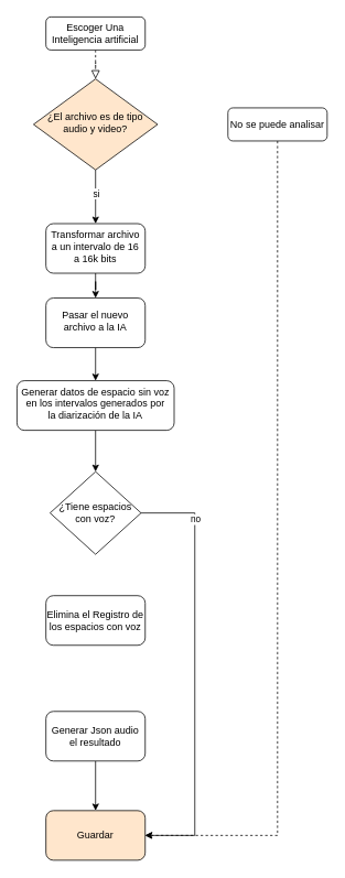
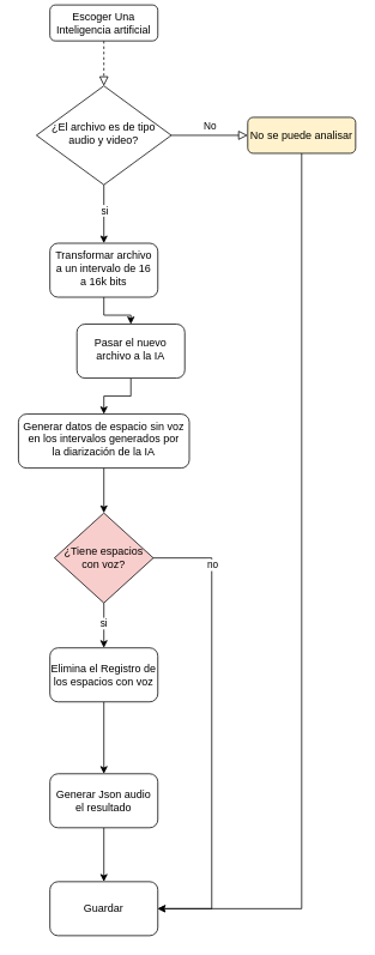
- <mxCell id="3" value="Escoger Una Inteligencia artificial" style="rounded=1;whiteSpace=wrap;html=1;fontSize=12;glass=0;strokeWidth=1;shadow=0;" parent="1" vertex="1"><mxGeometry x="55" y="20" width="120" height="40" as="geometry" /></mxCell>
+ <mxCell id="3" value="Escoger Una Inteligencia artificial" style="rounded=1;whiteSpace=wrap;html=1;fontSize=12;glass=0;strokeWidth=1;shadow=0;" parent="1" vertex="1"><mxGeometry x="55" y="5" width="120" height="40" as="geometry" /></mxCell>
- <mxCell id="7" value="¿El archivo es de tipo audio y video?" style="rhombus;whiteSpace=wrap;html=1;shadow=0;fontFamily=Helvetica;fontSize=12;align=center;strokeWidth=1;spacing=6;spacingTop=-4;fillColor=#ffe6cc;" parent="1" vertex="1"><mxGeometry x="40" y="95" width="150" height="110" as="geometry" /></mxCell>
+ <mxCell id="7" value="¿El archivo es de tipo audio y video?" style="rhombus;whiteSpace=wrap;html=1;shadow=0;fontFamily=Helvetica;fontSize=12;align=center;strokeWidth=1;spacing=6;spacingTop=-4;" parent="1" vertex="1"><mxGeometry x="40" y="95" width="150" height="110" as="geometry" /></mxCell>
+ <mxCell id="4" value="No" style="edgeStyle=orthogonalEdgeStyle;rounded=0;html=1;jettySize=auto;orthogonalLoop=1;fontSize=11;endArrow=block;endFill=0;endSize=8;strokeWidth=1;shadow=0;labelBackgroundColor=none;" parent="1" source="7" target="9" edge="1"><mxGeometry y="10" relative="1" as="geometry"><mxPoint as="offset" /></mxGeometry></mxCell>
- <mxCell id="9" value="No se puede analisar" style="rounded=1;whiteSpace=wrap;html=1;fontSize=12;glass=0;strokeWidth=1;shadow=0;" parent="1" vertex="1"><mxGeometry x="275" y="130" width="120" height="40" as="geometry" /></mxCell>
+ <mxCell id="9" value="No se puede analisar" style="rounded=1;whiteSpace=wrap;html=1;fontSize=12;glass=0;strokeWidth=1;shadow=0;fillColor=#fff2cc;" parent="1" vertex="1"><mxGeometry x="275" y="130" width="120" height="40" as="geometry" /></mxCell>
- <mxCell id="13" value="Pasar el nuevo archivo a la IA" style="whiteSpace=wrap;html=1;rounded=1;shadow=0;strokeWidth=1;spacing=6;spacingTop=-4;" vertex="1" parent="1"><mxGeometry x="55" y="360" width="120" height="60" as="geometry" /></mxCell>
+ <mxCell id="13" value="Pasar el nuevo archivo a la IA" style="whiteSpace=wrap;html=1;rounded=1;shadow=0;strokeWidth=1;spacing=6;spacingTop=-4;" vertex="1" parent="1"><mxGeometry x="85" y="360" width="120" height="60" as="geometry" /></mxCell>
- <mxCell id="20" value="¿Tiene espacios con voz?" style="rhombus;whiteSpace=wrap;html=1;" vertex="1" parent="1"><mxGeometry x="60" y="570" width="110" height="100" as="geometry" /></mxCell>
+ <mxCell id="20" value="¿Tiene espacios con voz?" style="rhombus;whiteSpace=wrap;html=1;fillColor=#f8cecc;" vertex="1" parent="1"><mxGeometry x="60" y="570" width="110" height="100" as="geometry" /></mxCell>
- <mxCell id="8" style="edgeStyle=orthogonalEdgeStyle;rounded=0;orthogonalLoop=1;jettySize=auto;html=1;entryX=1;entryY=0.5;entryDx=0;entryDy=0;exitX=0.5;exitY=1;exitDx=0;exitDy=0;dashed=1;" edge="1" parent="1" source="9" target="25"><mxGeometry relative="1" as="geometry"><mxPoint x="235" y="1013" as="targetPoint" /><Array as="points"><mxPoint x="335" y="1010" /></Array></mxGeometry></mxCell>
+ <mxCell id="8" style="edgeStyle=orthogonalEdgeStyle;rounded=0;orthogonalLoop=1;jettySize=auto;html=1;entryX=1;entryY=0.5;entryDx=0;entryDy=0;exitX=0.5;exitY=1;exitDx=0;exitDy=0;" edge="1" parent="1" source="9" target="25"><mxGeometry relative="1" as="geometry"><mxPoint x="235" y="1013" as="targetPoint" /><Array as="points"><mxPoint x="335" y="1010" /></Array></mxGeometry></mxCell>
+ <mxCell id="16" value="" style="edgeStyle=orthogonalEdgeStyle;rounded=0;orthogonalLoop=1;jettySize=auto;html=1;" edge="1" parent="1" source="20" target="22"><mxGeometry relative="1" as="geometry" /></mxCell>
+ <mxCell id="17" value="si" style="edgeLabel;html=1;align=center;verticalAlign=middle;resizable=0;points=[];" vertex="1" connectable="0" parent="16"><mxGeometry x="-0.133" y="-1" relative="1" as="geometry"><mxPoint as="offset" /></mxGeometry></mxCell>
+ <mxCell id="21" value="" style="edgeStyle=orthogonalEdgeStyle;rounded=0;orthogonalLoop=1;jettySize=auto;html=1;" edge="1" parent="1" source="22" target="24"><mxGeometry relative="1" as="geometry" /></mxCell>
- <mxCell id="25" value="Guardar" style="whiteSpace=wrap;html=1;rounded=1;fillColor=#ffe6cc;" vertex="1" parent="1"><mxGeometry x="55" y="980" width="120" height="60" as="geometry" /></mxCell>
+ <mxCell id="25" value="Guardar" style="whiteSpace=wrap;html=1;rounded=1;" vertex="1" parent="1"><mxGeometry x="55" y="980" width="120" height="60" as="geometry" /></mxCell>
